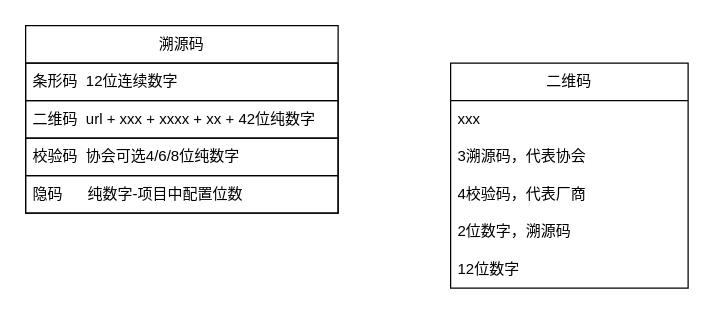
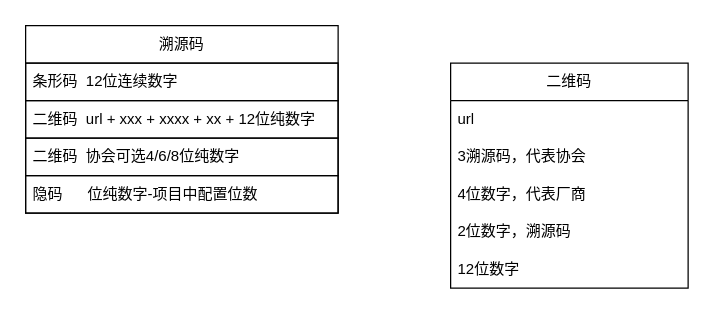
- <mxCell id="4" value="二维码&amp;nbsp; url + xxx + xxxx + xx + 42位纯数字" style="text;strokeColor=default;fillColor=none;align=left;verticalAlign=middle;spacingLeft=4;spacingRight=4;overflow=hidden;points=[[0,0.5],[1,0.5]];portConstraint=eastwest;rotatable=0;whiteSpace=wrap;html=1;" vertex="1" parent="2"><mxGeometry y="60" width="250" height="30" as="geometry" /></mxCell>
+ <mxCell id="4" value="二维码&amp;nbsp; url + xxx + xxxx + xx + 12位纯数字" style="text;strokeColor=default;fillColor=none;align=left;verticalAlign=middle;spacingLeft=4;spacingRight=4;overflow=hidden;points=[[0,0.5],[1,0.5]];portConstraint=eastwest;rotatable=0;whiteSpace=wrap;html=1;" vertex="1" parent="2"><mxGeometry y="60" width="250" height="30" as="geometry" /></mxCell>
- <mxCell id="8" value="xxx" style="text;strokeColor=none;fillColor=none;align=left;verticalAlign=middle;spacingLeft=4;spacingRight=4;overflow=hidden;points=[[0,0.5],[1,0.5]];portConstraint=eastwest;rotatable=0;whiteSpace=wrap;html=1;" vertex="1" parent="7"><mxGeometry y="30" width="190" height="30" as="geometry" /></mxCell>
+ <mxCell id="8" value="url" style="text;strokeColor=none;fillColor=none;align=left;verticalAlign=middle;spacingLeft=4;spacingRight=4;overflow=hidden;points=[[0,0.5],[1,0.5]];portConstraint=eastwest;rotatable=0;whiteSpace=wrap;html=1;" vertex="1" parent="7"><mxGeometry y="30" width="190" height="30" as="geometry" /></mxCell>
- <mxCell id="5" value="校验码&amp;nbsp; 协会可选4/6/8位纯数字" style="text;strokeColor=default;fillColor=none;align=left;verticalAlign=middle;spacingLeft=4;spacingRight=4;overflow=hidden;points=[[0,0.5],[1,0.5]];portConstraint=eastwest;rotatable=0;whiteSpace=wrap;html=1;" vertex="1" parent="2"><mxGeometry y="90" width="250" height="30" as="geometry" /></mxCell>
+ <mxCell id="5" value="二维码&amp;nbsp; 协会可选4/6/8位纯数字" style="text;strokeColor=default;fillColor=none;align=left;verticalAlign=middle;spacingLeft=4;spacingRight=4;overflow=hidden;points=[[0,0.5],[1,0.5]];portConstraint=eastwest;rotatable=0;whiteSpace=wrap;html=1;" vertex="1" parent="2"><mxGeometry y="90" width="250" height="30" as="geometry" /></mxCell>
- <mxCell id="6" value="隐码&amp;nbsp; &amp;nbsp; &amp;nbsp; 纯数字-项目中配置位数" style="text;strokeColor=default;fillColor=none;align=left;verticalAlign=middle;spacingLeft=4;spacingRight=4;overflow=hidden;points=[[0,0.5],[1,0.5]];portConstraint=eastwest;rotatable=0;whiteSpace=wrap;html=1;" vertex="1" parent="2"><mxGeometry y="120" width="250" height="30" as="geometry" /></mxCell>
+ <mxCell id="6" value="隐码&amp;nbsp; &amp;nbsp; &amp;nbsp; 位纯数字-项目中配置位数" style="text;strokeColor=default;fillColor=none;align=left;verticalAlign=middle;spacingLeft=4;spacingRight=4;overflow=hidden;points=[[0,0.5],[1,0.5]];portConstraint=eastwest;rotatable=0;whiteSpace=wrap;html=1;" vertex="1" parent="2"><mxGeometry y="120" width="250" height="30" as="geometry" /></mxCell>
- <mxCell id="10" value="4校验码，代表厂商" style="text;strokeColor=none;fillColor=none;align=left;verticalAlign=middle;spacingLeft=4;spacingRight=4;overflow=hidden;points=[[0,0.5],[1,0.5]];portConstraint=eastwest;rotatable=0;whiteSpace=wrap;html=1;" vertex="1" parent="7"><mxGeometry y="90" width="190" height="30" as="geometry" /></mxCell>
+ <mxCell id="10" value="4位数字，代表厂商" style="text;strokeColor=none;fillColor=none;align=left;verticalAlign=middle;spacingLeft=4;spacingRight=4;overflow=hidden;points=[[0,0.5],[1,0.5]];portConstraint=eastwest;rotatable=0;whiteSpace=wrap;html=1;" vertex="1" parent="7"><mxGeometry y="90" width="190" height="30" as="geometry" /></mxCell>
